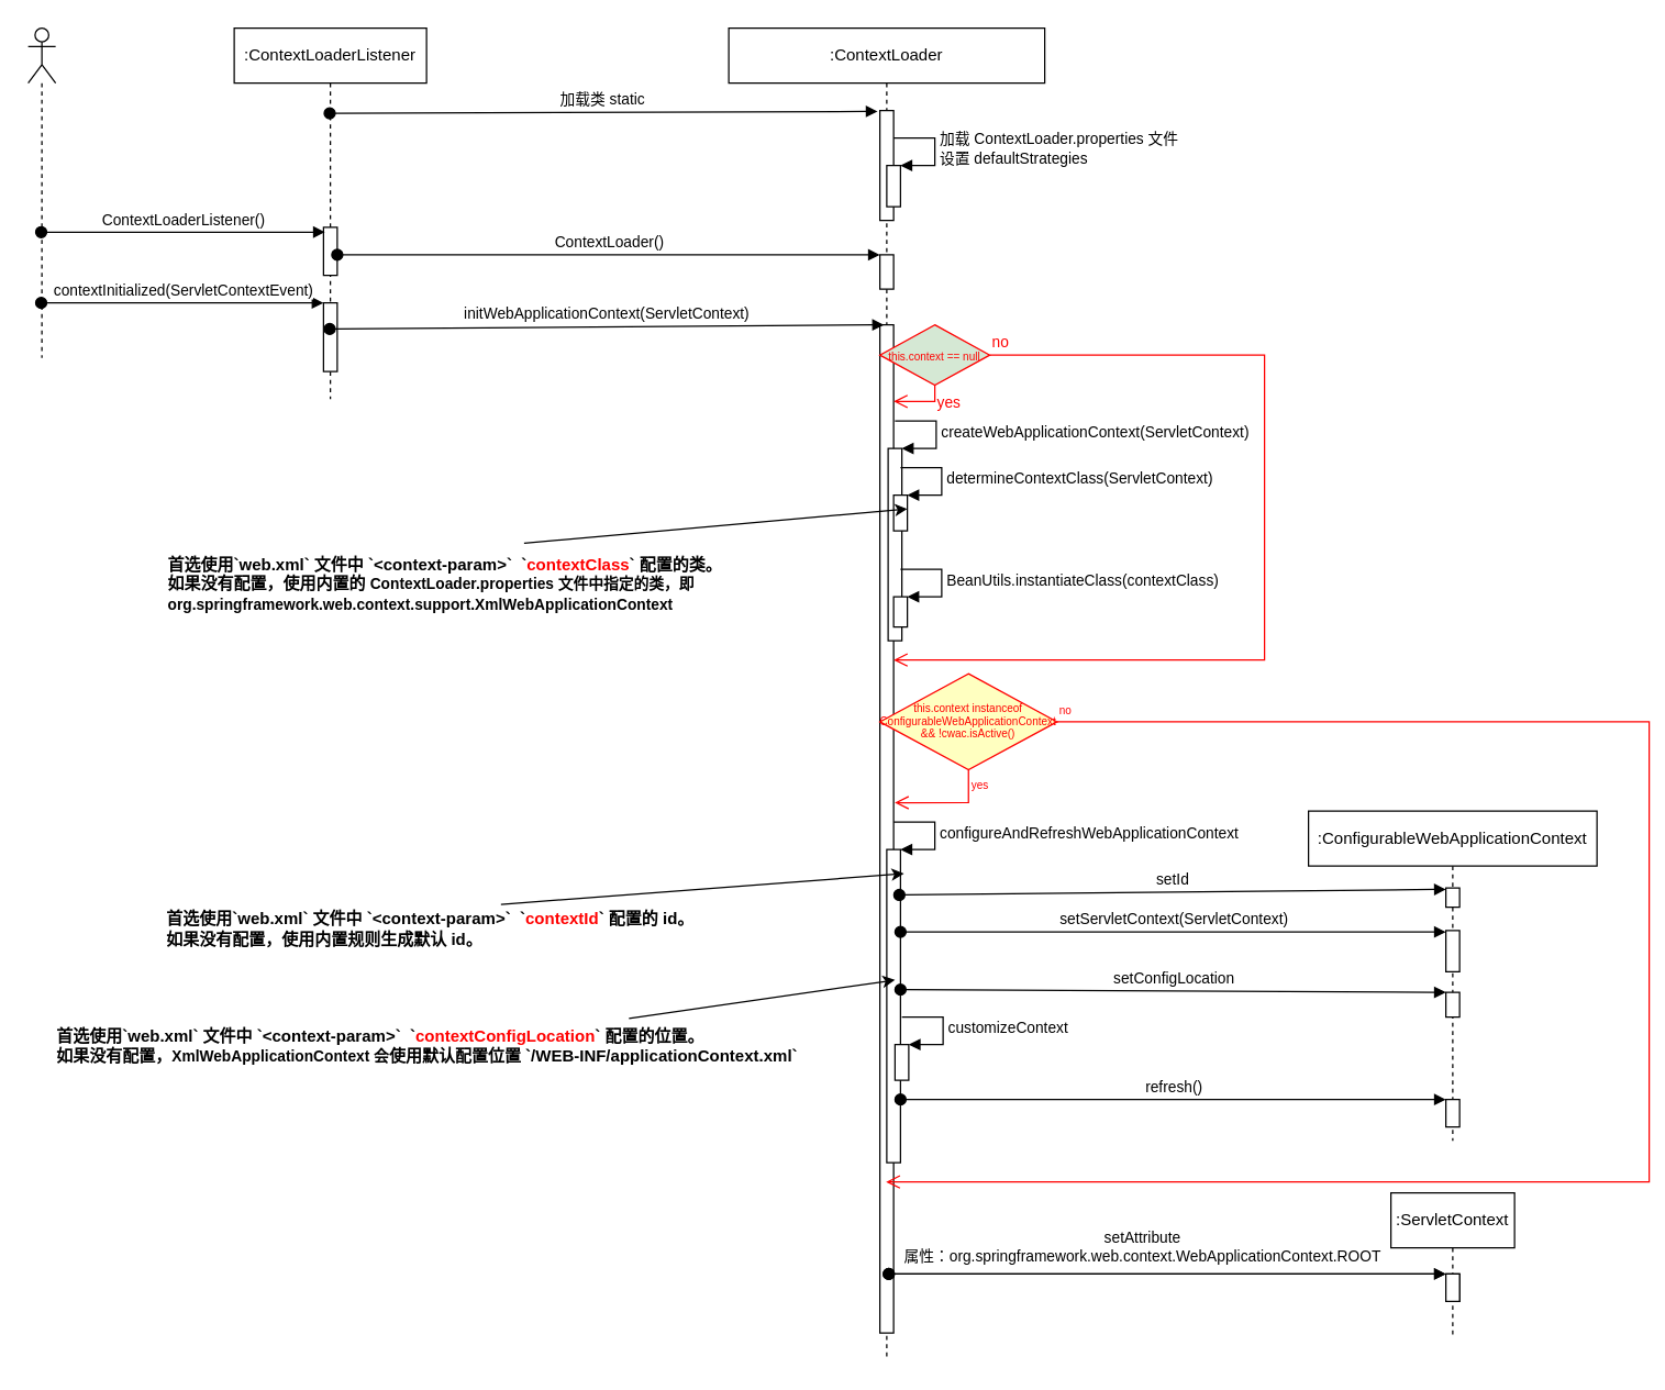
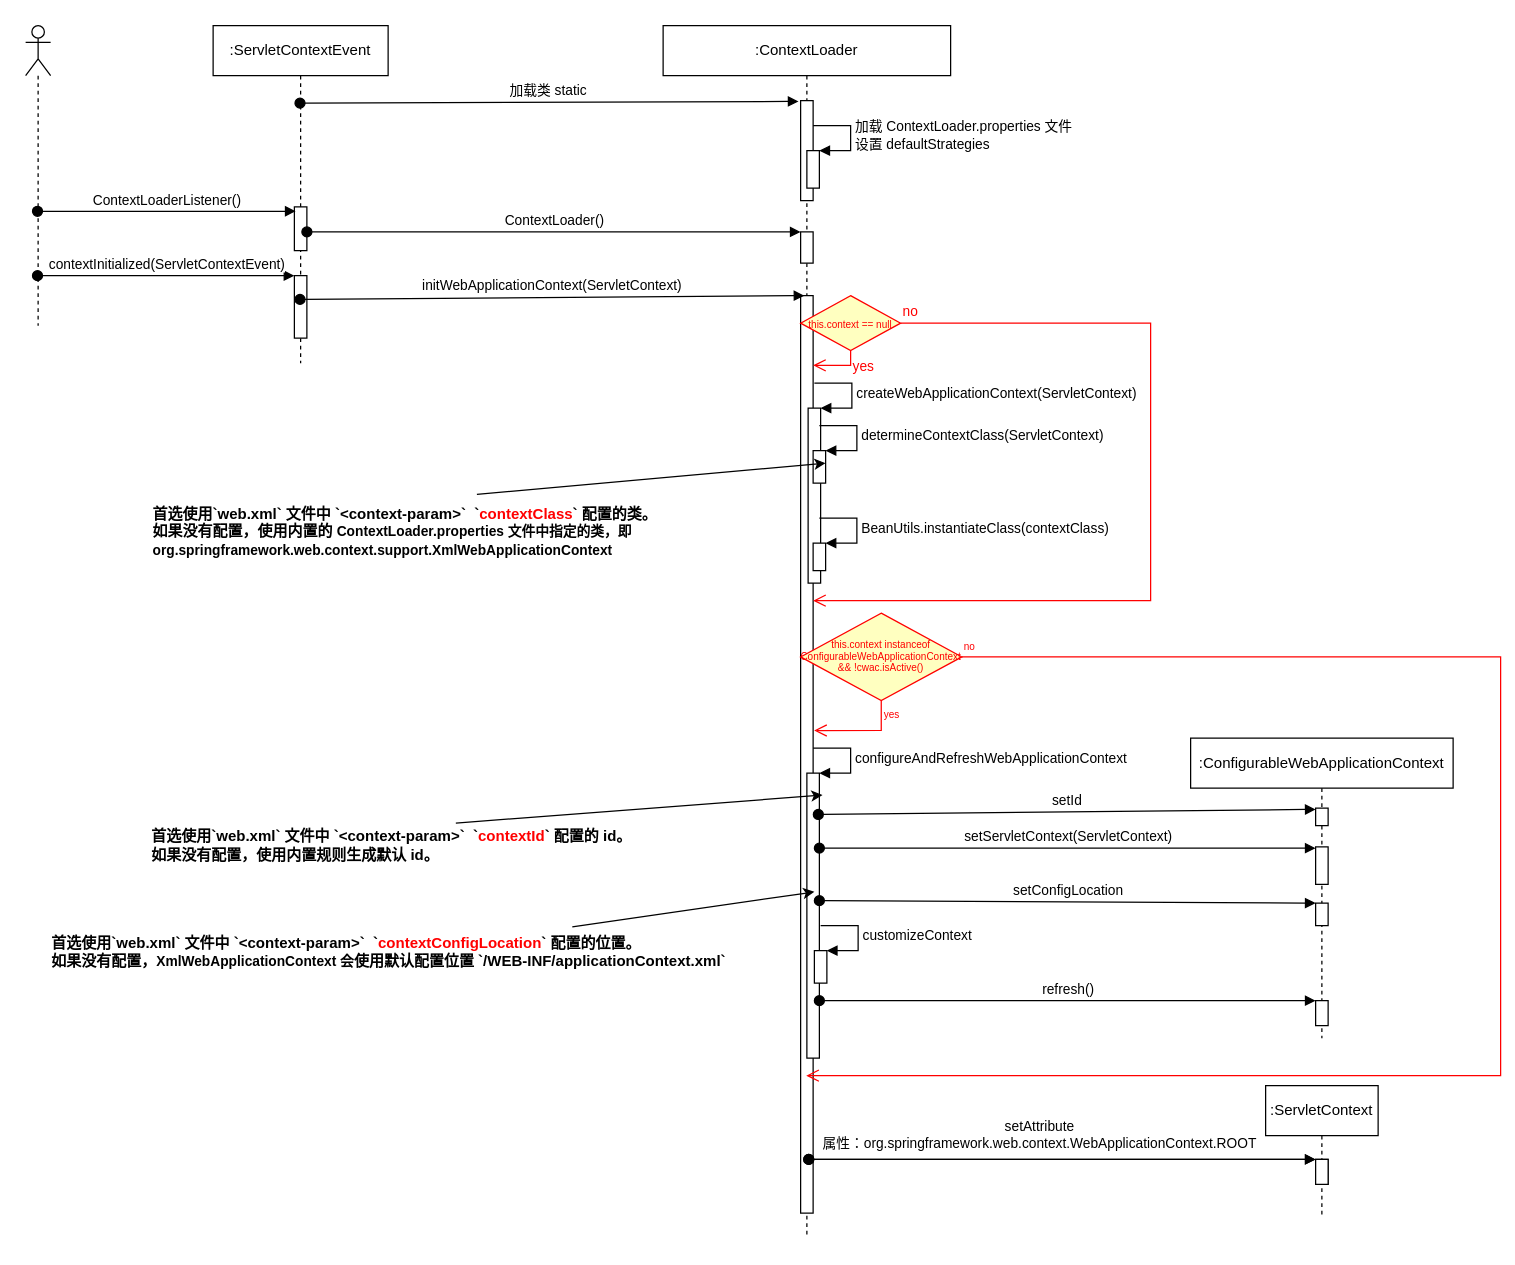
- <mxCell id="3" value=":ContextLoaderListener" style="shape=umlLifeline;perimeter=lifelinePerimeter;whiteSpace=wrap;html=1;container=1;collapsible=0;recursiveResize=0;outlineConnect=0;" parent="1" vertex="1"><mxGeometry x="170" y="20" width="140" height="270" as="geometry" /></mxCell>
+ <mxCell id="3" value=":ServletContextEvent" style="shape=umlLifeline;perimeter=lifelinePerimeter;whiteSpace=wrap;html=1;container=1;collapsible=0;recursiveResize=0;outlineConnect=0;" parent="1" vertex="1"><mxGeometry x="170" y="20" width="140" height="270" as="geometry" /></mxCell>
- <mxCell id="23" value="&lt;font style=&quot;font-size: 8px;&quot;&gt;this.context == null&lt;/font&gt;" style="rhombus;whiteSpace=wrap;html=1;fillColor=#d5e8d4;strokeColor=#ff0000;fontColor=#FF0000;" vertex="1" parent="7"><mxGeometry x="110" y="216" width="80" height="44" as="geometry" /></mxCell>
+ <mxCell id="23" value="&lt;font style=&quot;font-size: 8px;&quot;&gt;this.context == null&lt;/font&gt;" style="rhombus;whiteSpace=wrap;html=1;fillColor=#ffffc0;strokeColor=#ff0000;fontColor=#FF0000;" vertex="1" parent="7"><mxGeometry x="110" y="216" width="80" height="44" as="geometry" /></mxCell>
